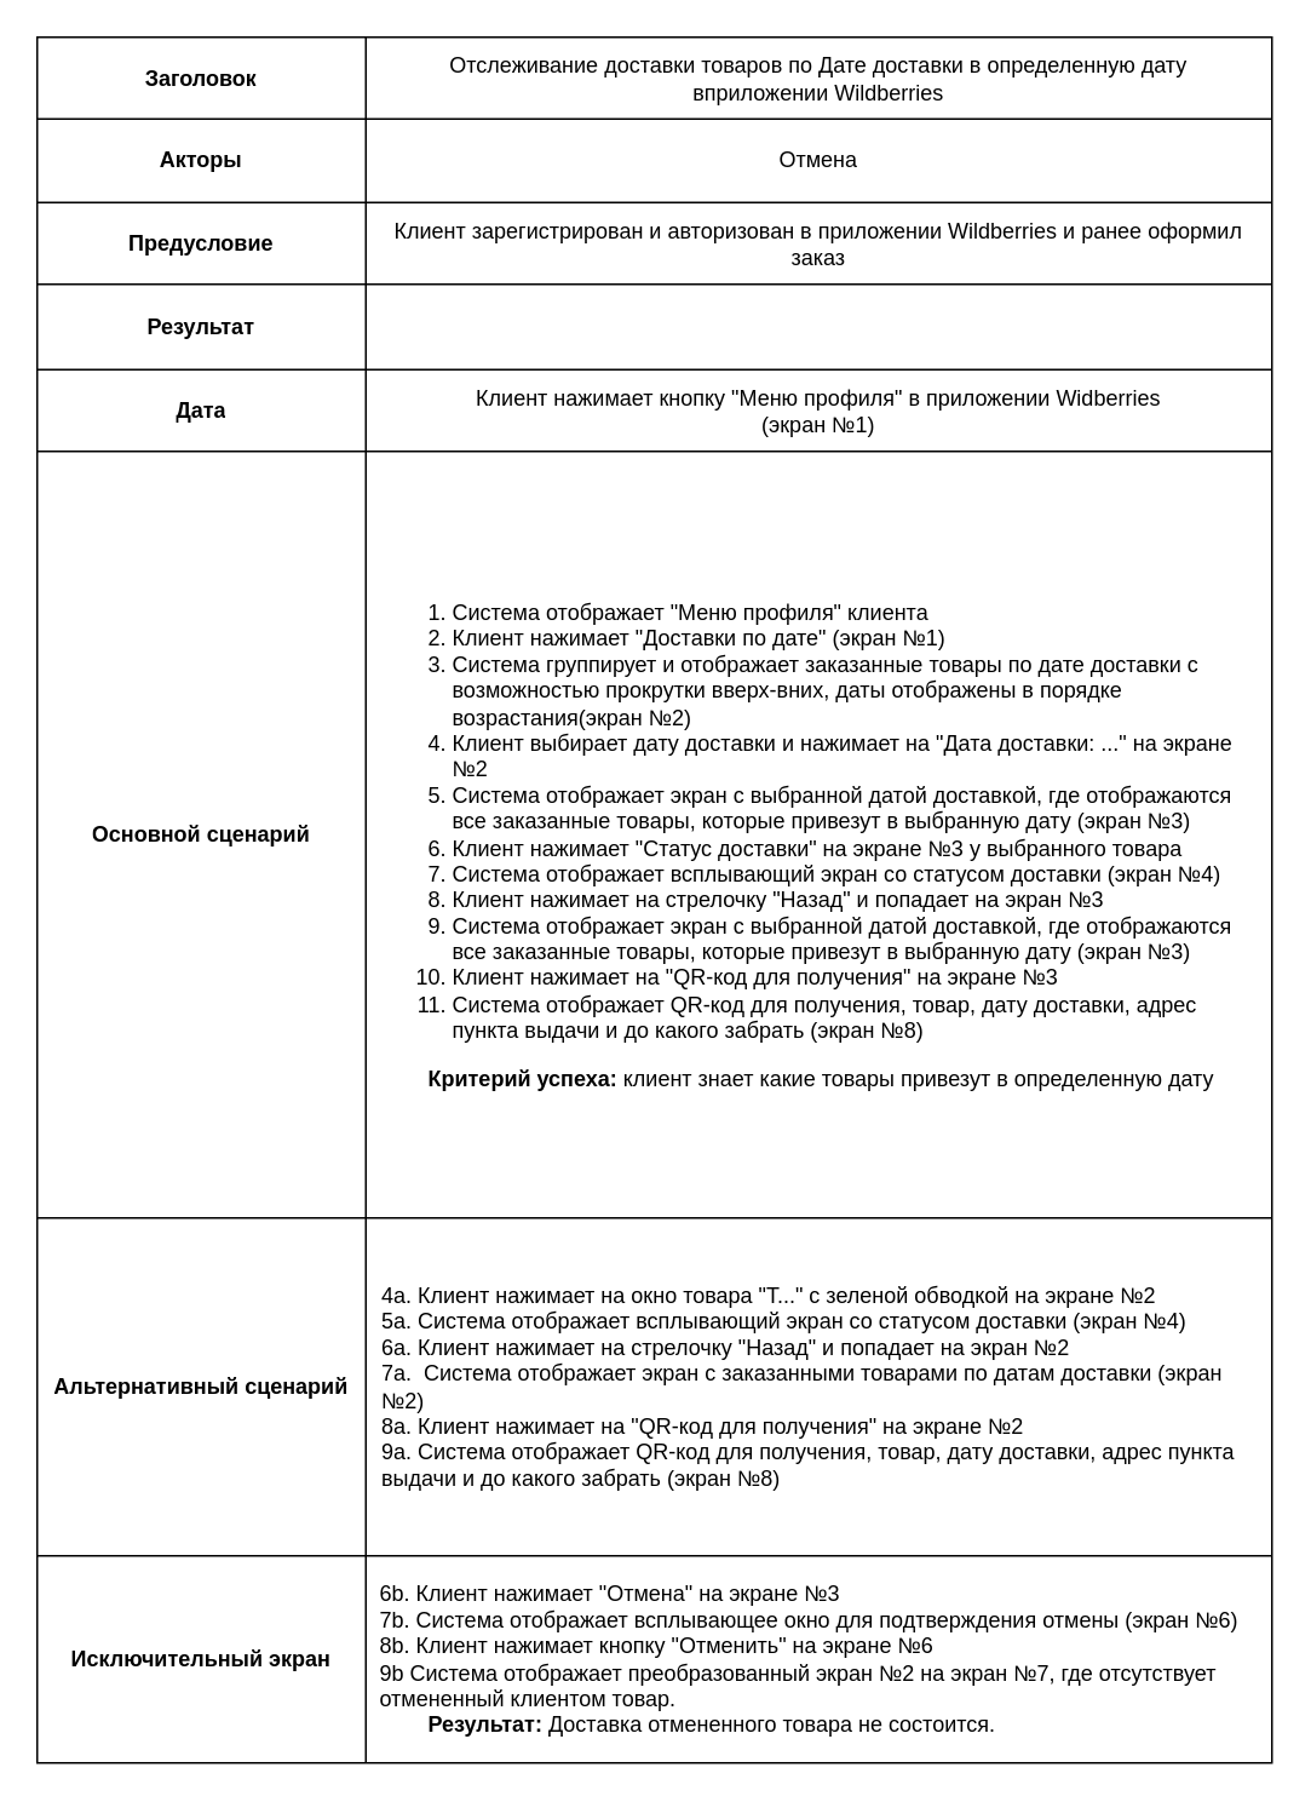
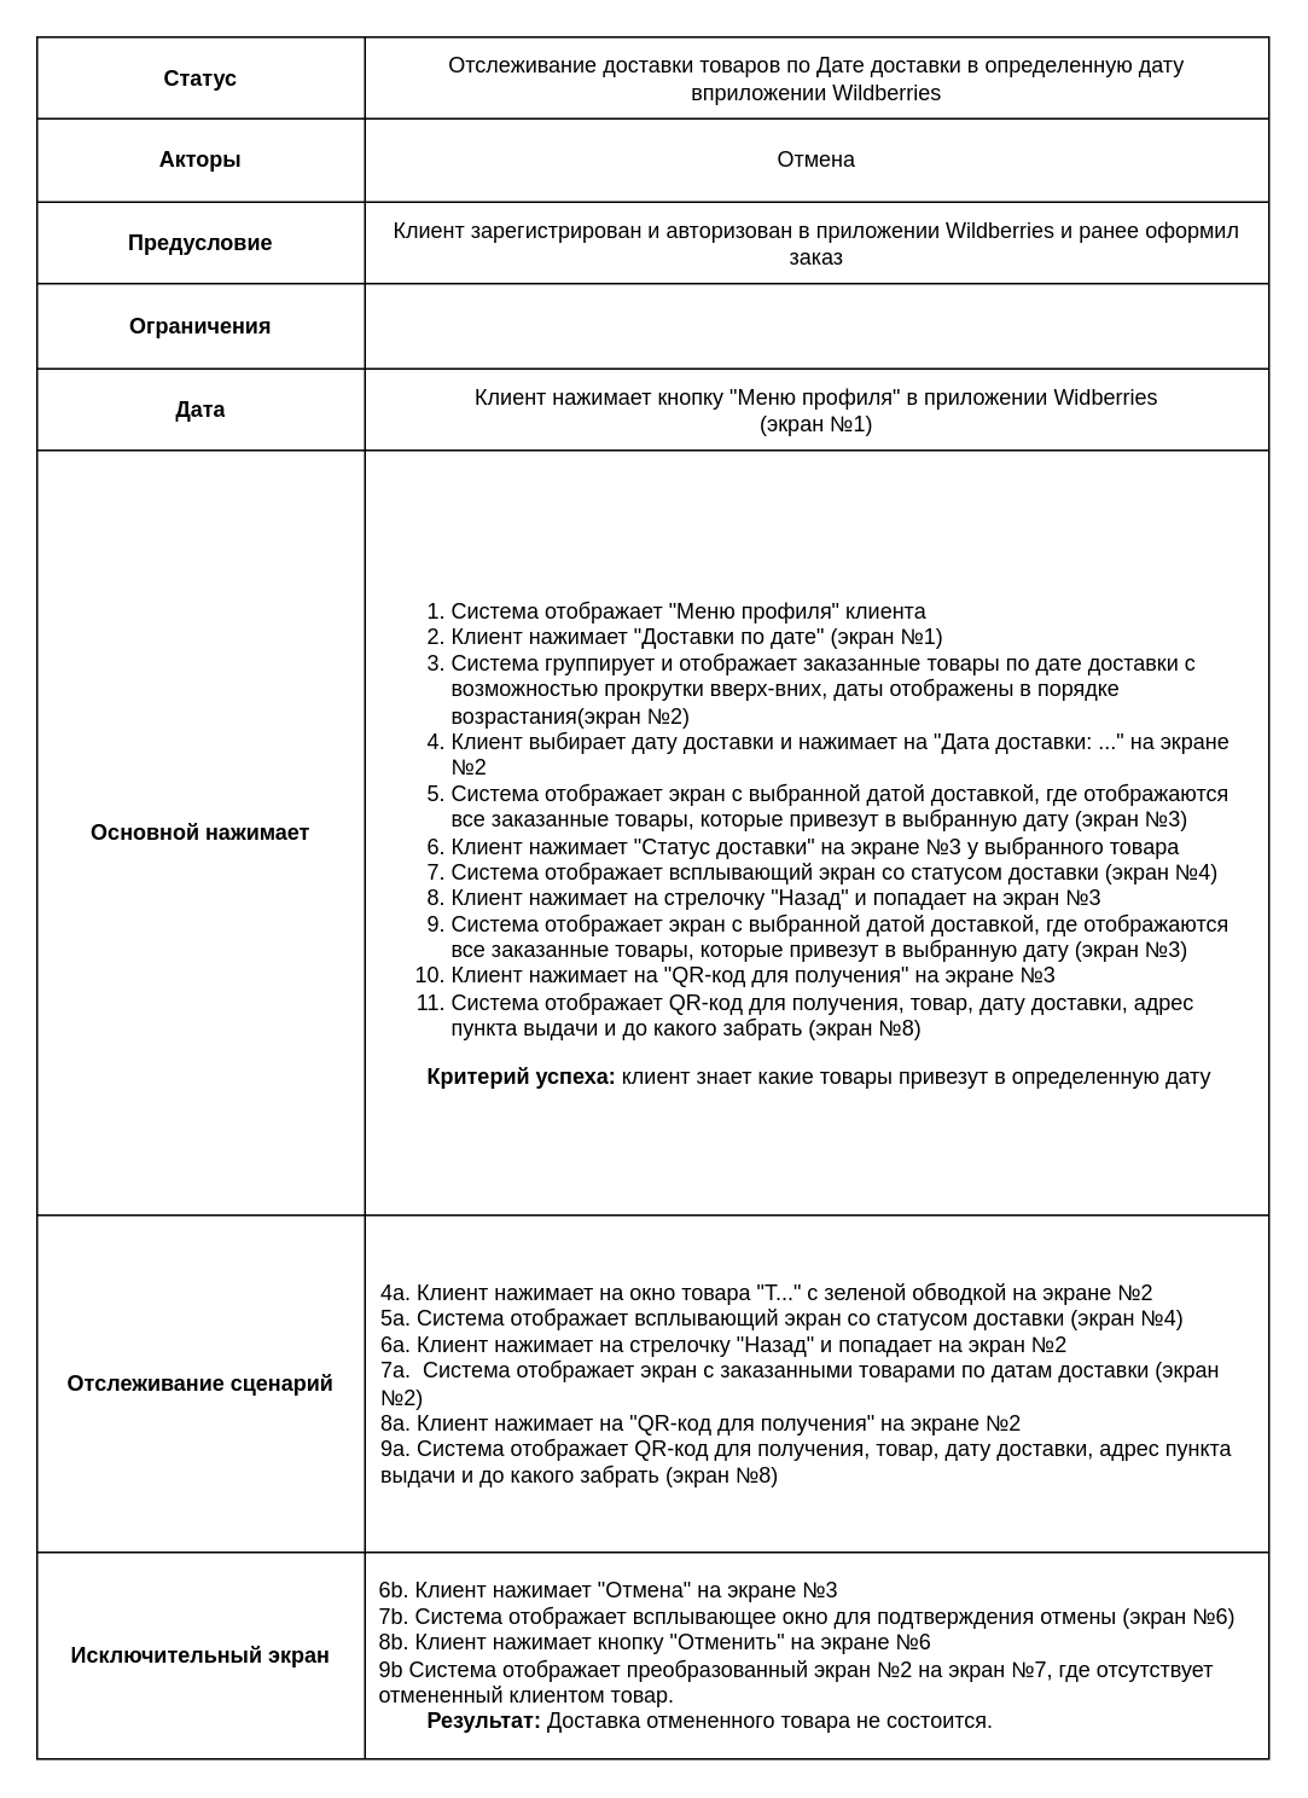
- <mxCell id="4" value="&lt;b&gt;Заголовок&lt;/b&gt;" style="shape=partialRectangle;html=1;whiteSpace=wrap;connectable=0;strokeColor=inherit;overflow=hidden;fillColor=none;top=0;left=0;bottom=0;right=0;pointerEvents=1;" vertex="1" parent="3"><mxGeometry width="181" height="45" as="geometry"><mxRectangle width="181" height="45" as="alternateBounds" /></mxGeometry></mxCell>
+ <mxCell id="4" value="&lt;b&gt;Статус&lt;/b&gt;" style="shape=partialRectangle;html=1;whiteSpace=wrap;connectable=0;strokeColor=inherit;overflow=hidden;fillColor=none;top=0;left=0;bottom=0;right=0;pointerEvents=1;" vertex="1" parent="3"><mxGeometry width="181" height="45" as="geometry"><mxRectangle width="181" height="45" as="alternateBounds" /></mxGeometry></mxCell>
- <mxCell id="13" value="&lt;b&gt;Результат&lt;/b&gt;" style="shape=partialRectangle;html=1;whiteSpace=wrap;connectable=0;strokeColor=inherit;overflow=hidden;fillColor=none;top=0;left=0;bottom=0;right=0;pointerEvents=1;" vertex="1" parent="12"><mxGeometry width="181" height="47" as="geometry"><mxRectangle width="181" height="47" as="alternateBounds" /></mxGeometry></mxCell>
+ <mxCell id="13" value="&lt;b&gt;Ограничения&lt;/b&gt;" style="shape=partialRectangle;html=1;whiteSpace=wrap;connectable=0;strokeColor=inherit;overflow=hidden;fillColor=none;top=0;left=0;bottom=0;right=0;pointerEvents=1;" vertex="1" parent="12"><mxGeometry width="181" height="47" as="geometry"><mxRectangle width="181" height="47" as="alternateBounds" /></mxGeometry></mxCell>
- <mxCell id="19" value="&lt;b&gt;Основной сценарий&lt;/b&gt;" style="shape=partialRectangle;html=1;whiteSpace=wrap;connectable=0;strokeColor=inherit;overflow=hidden;fillColor=none;top=0;left=0;bottom=0;right=0;pointerEvents=1;" vertex="1" parent="18"><mxGeometry width="181" height="422" as="geometry"><mxRectangle width="181" height="422" as="alternateBounds" /></mxGeometry></mxCell>
+ <mxCell id="19" value="&lt;b&gt;Основной нажимает&lt;/b&gt;" style="shape=partialRectangle;html=1;whiteSpace=wrap;connectable=0;strokeColor=inherit;overflow=hidden;fillColor=none;top=0;left=0;bottom=0;right=0;pointerEvents=1;" vertex="1" parent="18"><mxGeometry width="181" height="422" as="geometry"><mxRectangle width="181" height="422" as="alternateBounds" /></mxGeometry></mxCell>
- <mxCell id="22" value="&lt;b&gt;Альтернативный сценарий&lt;/b&gt;" style="shape=partialRectangle;html=1;whiteSpace=wrap;connectable=0;strokeColor=inherit;overflow=hidden;fillColor=none;top=0;left=0;bottom=0;right=0;pointerEvents=1;" vertex="1" parent="21"><mxGeometry width="181" height="186" as="geometry"><mxRectangle width="181" height="186" as="alternateBounds" /></mxGeometry></mxCell>
+ <mxCell id="22" value="&lt;b&gt;Отслеживание сценарий&lt;/b&gt;" style="shape=partialRectangle;html=1;whiteSpace=wrap;connectable=0;strokeColor=inherit;overflow=hidden;fillColor=none;top=0;left=0;bottom=0;right=0;pointerEvents=1;" vertex="1" parent="21"><mxGeometry width="181" height="186" as="geometry"><mxRectangle width="181" height="186" as="alternateBounds" /></mxGeometry></mxCell>
